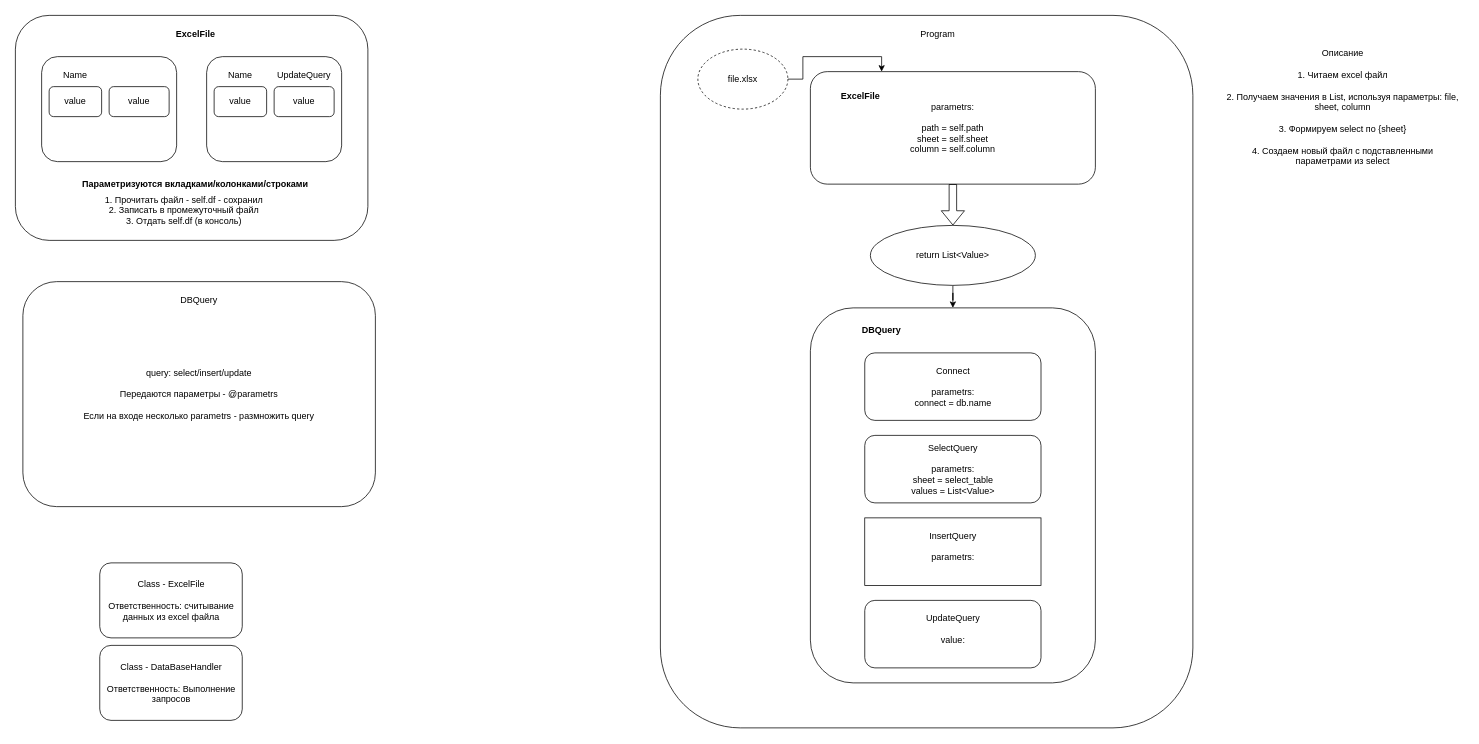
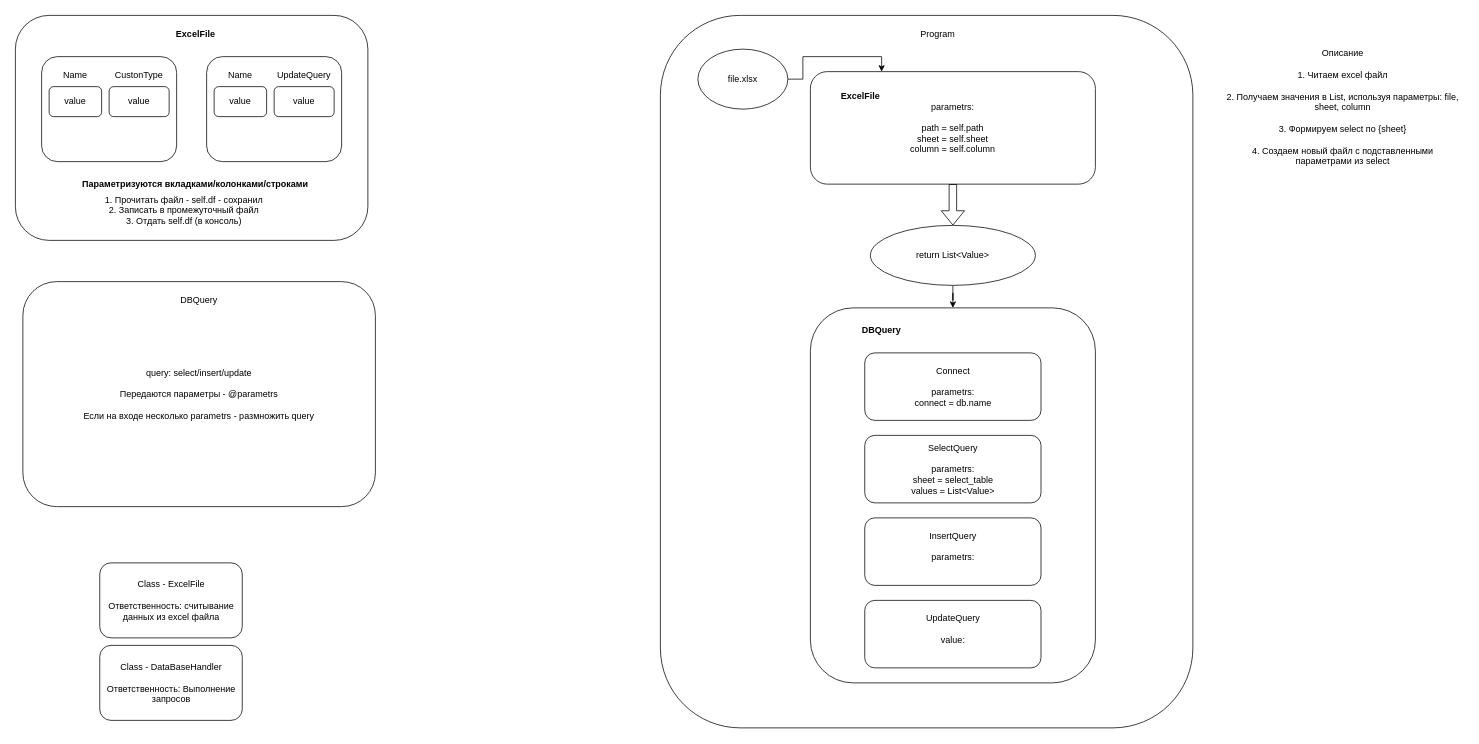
+ <mxCell id="6" value="CustonType" style="text;html=1;align=center;verticalAlign=middle;whiteSpace=wrap;rounded=0;" vertex="1" parent="1"><mxGeometry x="155" y="85" width="60" height="30" as="geometry" /></mxCell>
- <mxCell id="27" value="file.xlsx" style="ellipse;whiteSpace=wrap;html=1;dashed=1;" vertex="1" parent="1"><mxGeometry x="930" y="65" width="120" height="80" as="geometry" /></mxCell>
+ <mxCell id="27" value="file.xlsx" style="ellipse;whiteSpace=wrap;html=1;" vertex="1" parent="1"><mxGeometry x="930" y="65" width="120" height="80" as="geometry" /></mxCell>
- <mxCell id="34" value="InsertQuery&lt;br&gt;&lt;br&gt;parametrs:&lt;div&gt;&lt;br/&gt;&lt;/div&gt;" style="whiteSpace=wrap;html=1;rounded=0;" vertex="1" parent="1"><mxGeometry x="1152.5" y="690" width="235" height="90" as="geometry" /></mxCell>
+ <mxCell id="34" value="InsertQuery&lt;br&gt;&lt;br&gt;parametrs:&lt;div&gt;&lt;br/&gt;&lt;/div&gt;" style="rounded=1;whiteSpace=wrap;html=1;" vertex="1" parent="1"><mxGeometry x="1152.5" y="690" width="235" height="90" as="geometry" /></mxCell>
